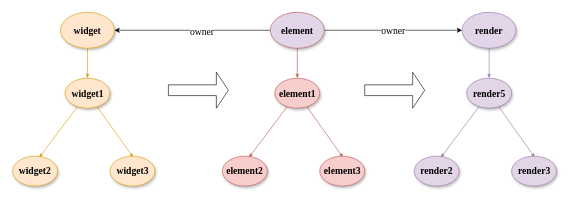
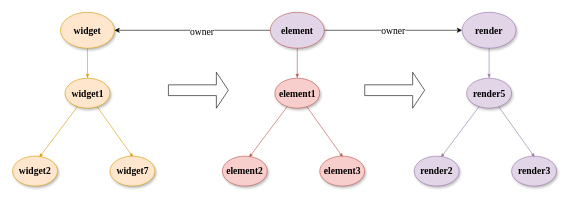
- <mxCell id="8" value="&lt;span style=&quot;font-size: 16px;&quot;&gt;widget3&lt;/span&gt;" style="ellipse;whiteSpace=wrap;html=1;rounded=0;shadow=1;comic=0;labelBackgroundColor=none;strokeWidth=1;fontFamily=Comic Sans MS;fontSize=16;align=center;fontStyle=1;fillColor=#ffe6cc;strokeColor=#d79b00;" vertex="1" parent="1"><mxGeometry x="182.5" y="260" width="75" height="50" as="geometry" /></mxCell>
+ <mxCell id="8" value="&lt;span style=&quot;font-size: 16px;&quot;&gt;widget7&lt;/span&gt;" style="ellipse;whiteSpace=wrap;html=1;rounded=0;shadow=1;comic=0;labelBackgroundColor=none;strokeWidth=1;fontFamily=Comic Sans MS;fontSize=16;align=center;fontStyle=1;fillColor=#ffe6cc;strokeColor=#d79b00;" vertex="1" parent="1"><mxGeometry x="182.5" y="260" width="75" height="50" as="geometry" /></mxCell>
